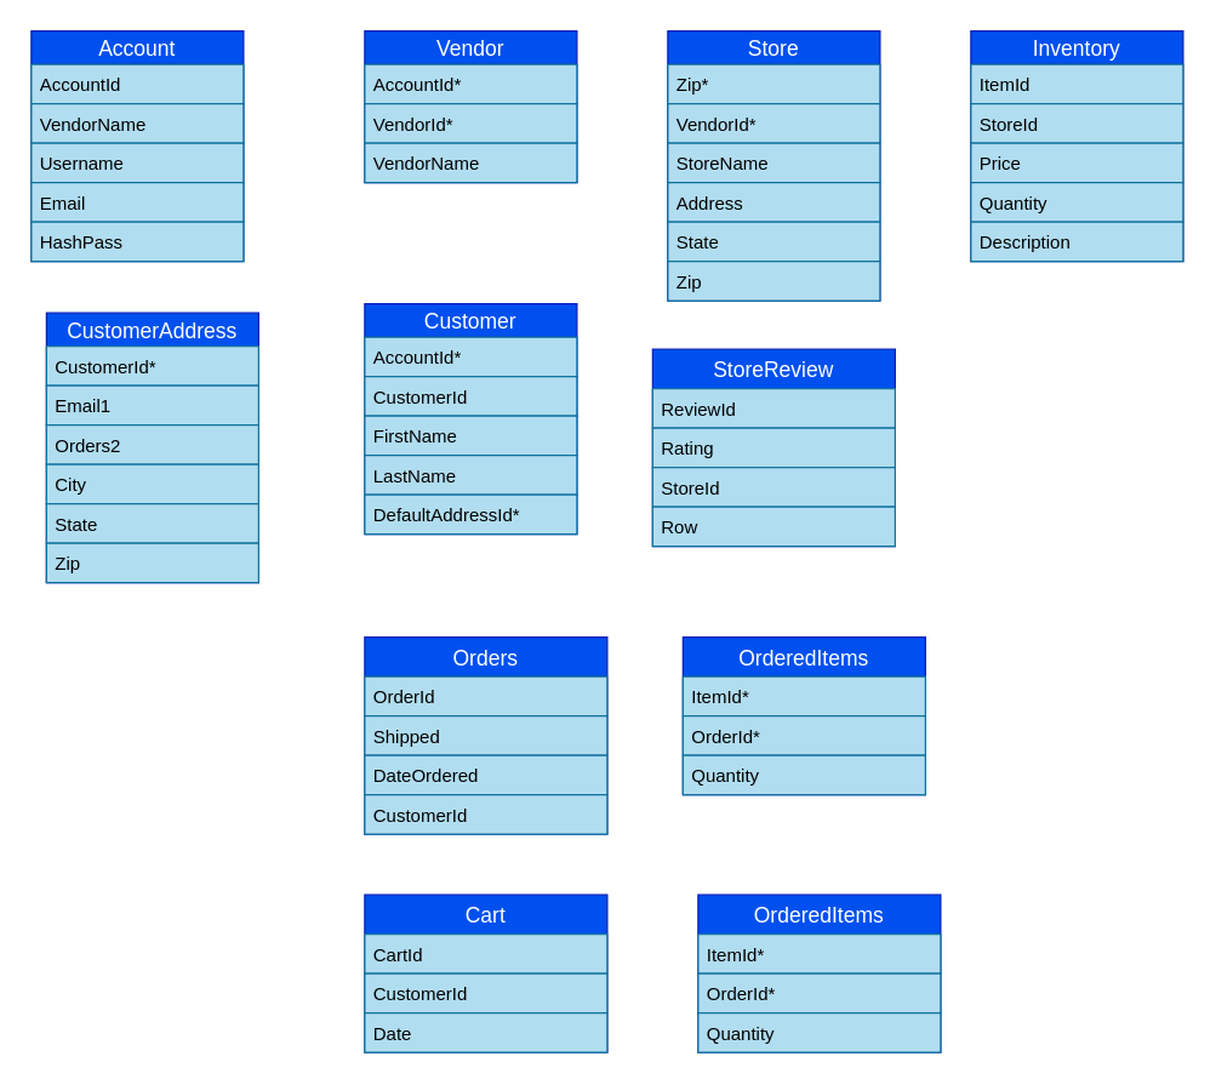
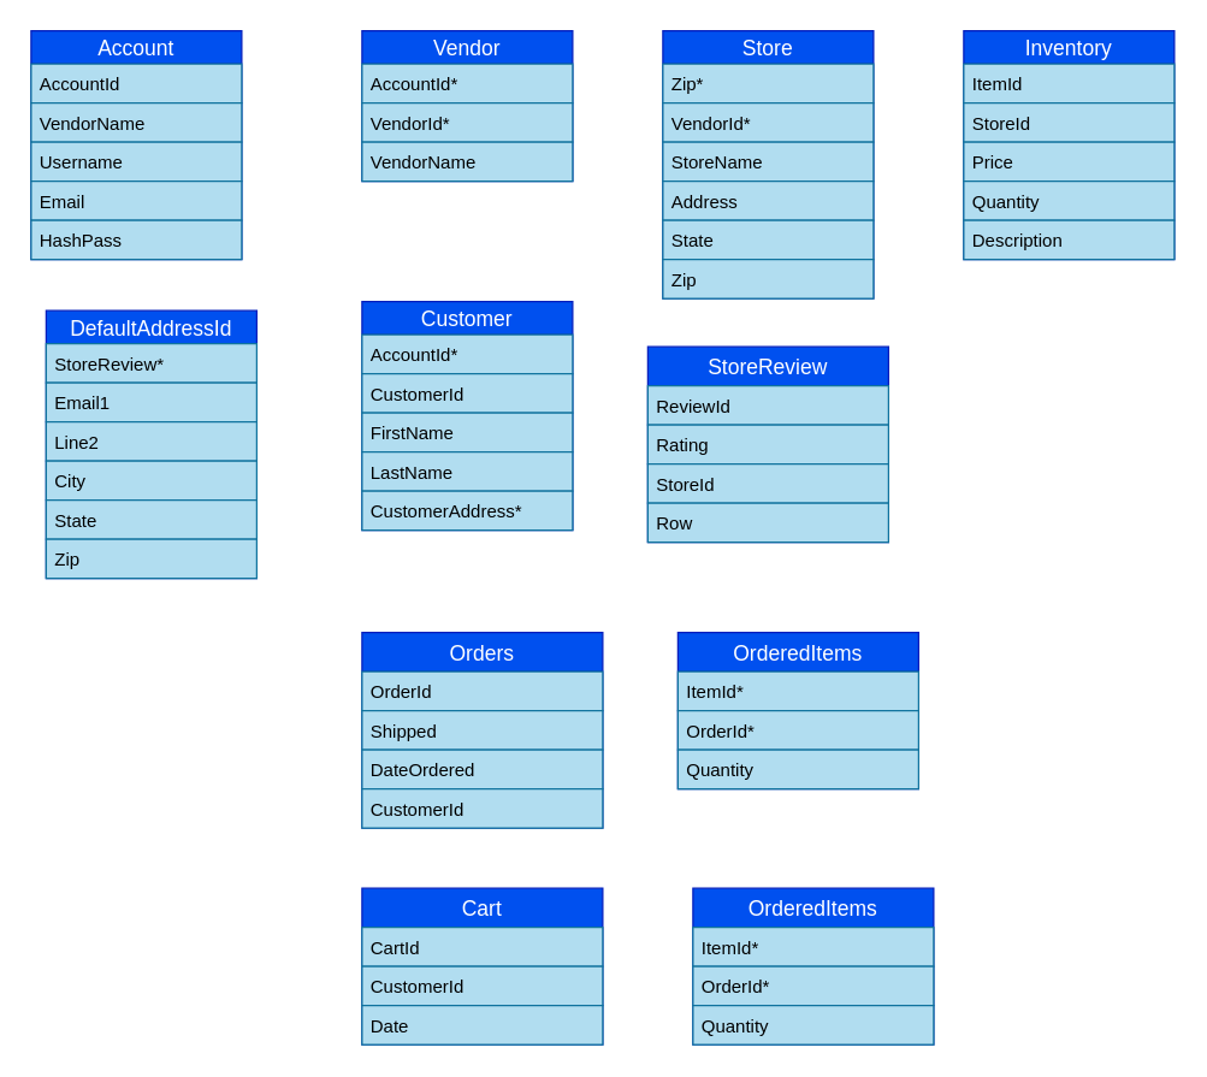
- <mxCell id="53" value="CustomerAddress" style="swimlane;fontStyle=0;childLayout=stackLayout;horizontal=1;startSize=22;horizontalStack=0;resizeParent=1;resizeParentMax=0;resizeLast=0;collapsible=1;marginBottom=0;align=center;fontSize=14;fillColor=#0050ef;strokeColor=#001DBC;fontColor=#ffffff;" vertex="1" parent="1"><mxGeometry x="30" y="206" width="140" height="178" as="geometry" /></mxCell>
+ <mxCell id="53" value="DefaultAddressId" style="swimlane;fontStyle=0;childLayout=stackLayout;horizontal=1;startSize=22;horizontalStack=0;resizeParent=1;resizeParentMax=0;resizeLast=0;collapsible=1;marginBottom=0;align=center;fontSize=14;fillColor=#0050ef;strokeColor=#001DBC;fontColor=#ffffff;" vertex="1" parent="1"><mxGeometry x="30" y="206" width="140" height="178" as="geometry" /></mxCell>
- <mxCell id="54" value="CustomerId*" style="text;strokeColor=#10739e;fillColor=#b1ddf0;spacingLeft=4;spacingRight=4;overflow=hidden;rotatable=0;points=[[0,0.5],[1,0.5]];portConstraint=eastwest;fontSize=12;" vertex="1" parent="53"><mxGeometry y="22" width="140" height="26" as="geometry" /></mxCell>
+ <mxCell id="54" value="StoreReview*" style="text;strokeColor=#10739e;fillColor=#b1ddf0;spacingLeft=4;spacingRight=4;overflow=hidden;rotatable=0;points=[[0,0.5],[1,0.5]];portConstraint=eastwest;fontSize=12;" vertex="1" parent="53"><mxGeometry y="22" width="140" height="26" as="geometry" /></mxCell>
- <mxCell id="56" value="Orders2" style="text;strokeColor=#10739e;fillColor=#b1ddf0;spacingLeft=4;spacingRight=4;overflow=hidden;rotatable=0;points=[[0,0.5],[1,0.5]];portConstraint=eastwest;fontSize=12;" vertex="1" parent="53"><mxGeometry y="74" width="140" height="26" as="geometry" /></mxCell>
+ <mxCell id="56" value="Line2" style="text;strokeColor=#10739e;fillColor=#b1ddf0;spacingLeft=4;spacingRight=4;overflow=hidden;rotatable=0;points=[[0,0.5],[1,0.5]];portConstraint=eastwest;fontSize=12;" vertex="1" parent="53"><mxGeometry y="74" width="140" height="26" as="geometry" /></mxCell>
- <mxCell id="52" value="DefaultAddressId*" style="text;strokeColor=#10739e;fillColor=#b1ddf0;spacingLeft=4;spacingRight=4;overflow=hidden;rotatable=0;points=[[0,0.5],[1,0.5]];portConstraint=eastwest;fontSize=12;" vertex="1" parent="47"><mxGeometry y="126" width="140" height="26" as="geometry" /></mxCell>
+ <mxCell id="52" value="CustomerAddress*" style="text;strokeColor=#10739e;fillColor=#b1ddf0;spacingLeft=4;spacingRight=4;overflow=hidden;rotatable=0;points=[[0,0.5],[1,0.5]];portConstraint=eastwest;fontSize=12;" vertex="1" parent="47"><mxGeometry y="126" width="140" height="26" as="geometry" /></mxCell>
